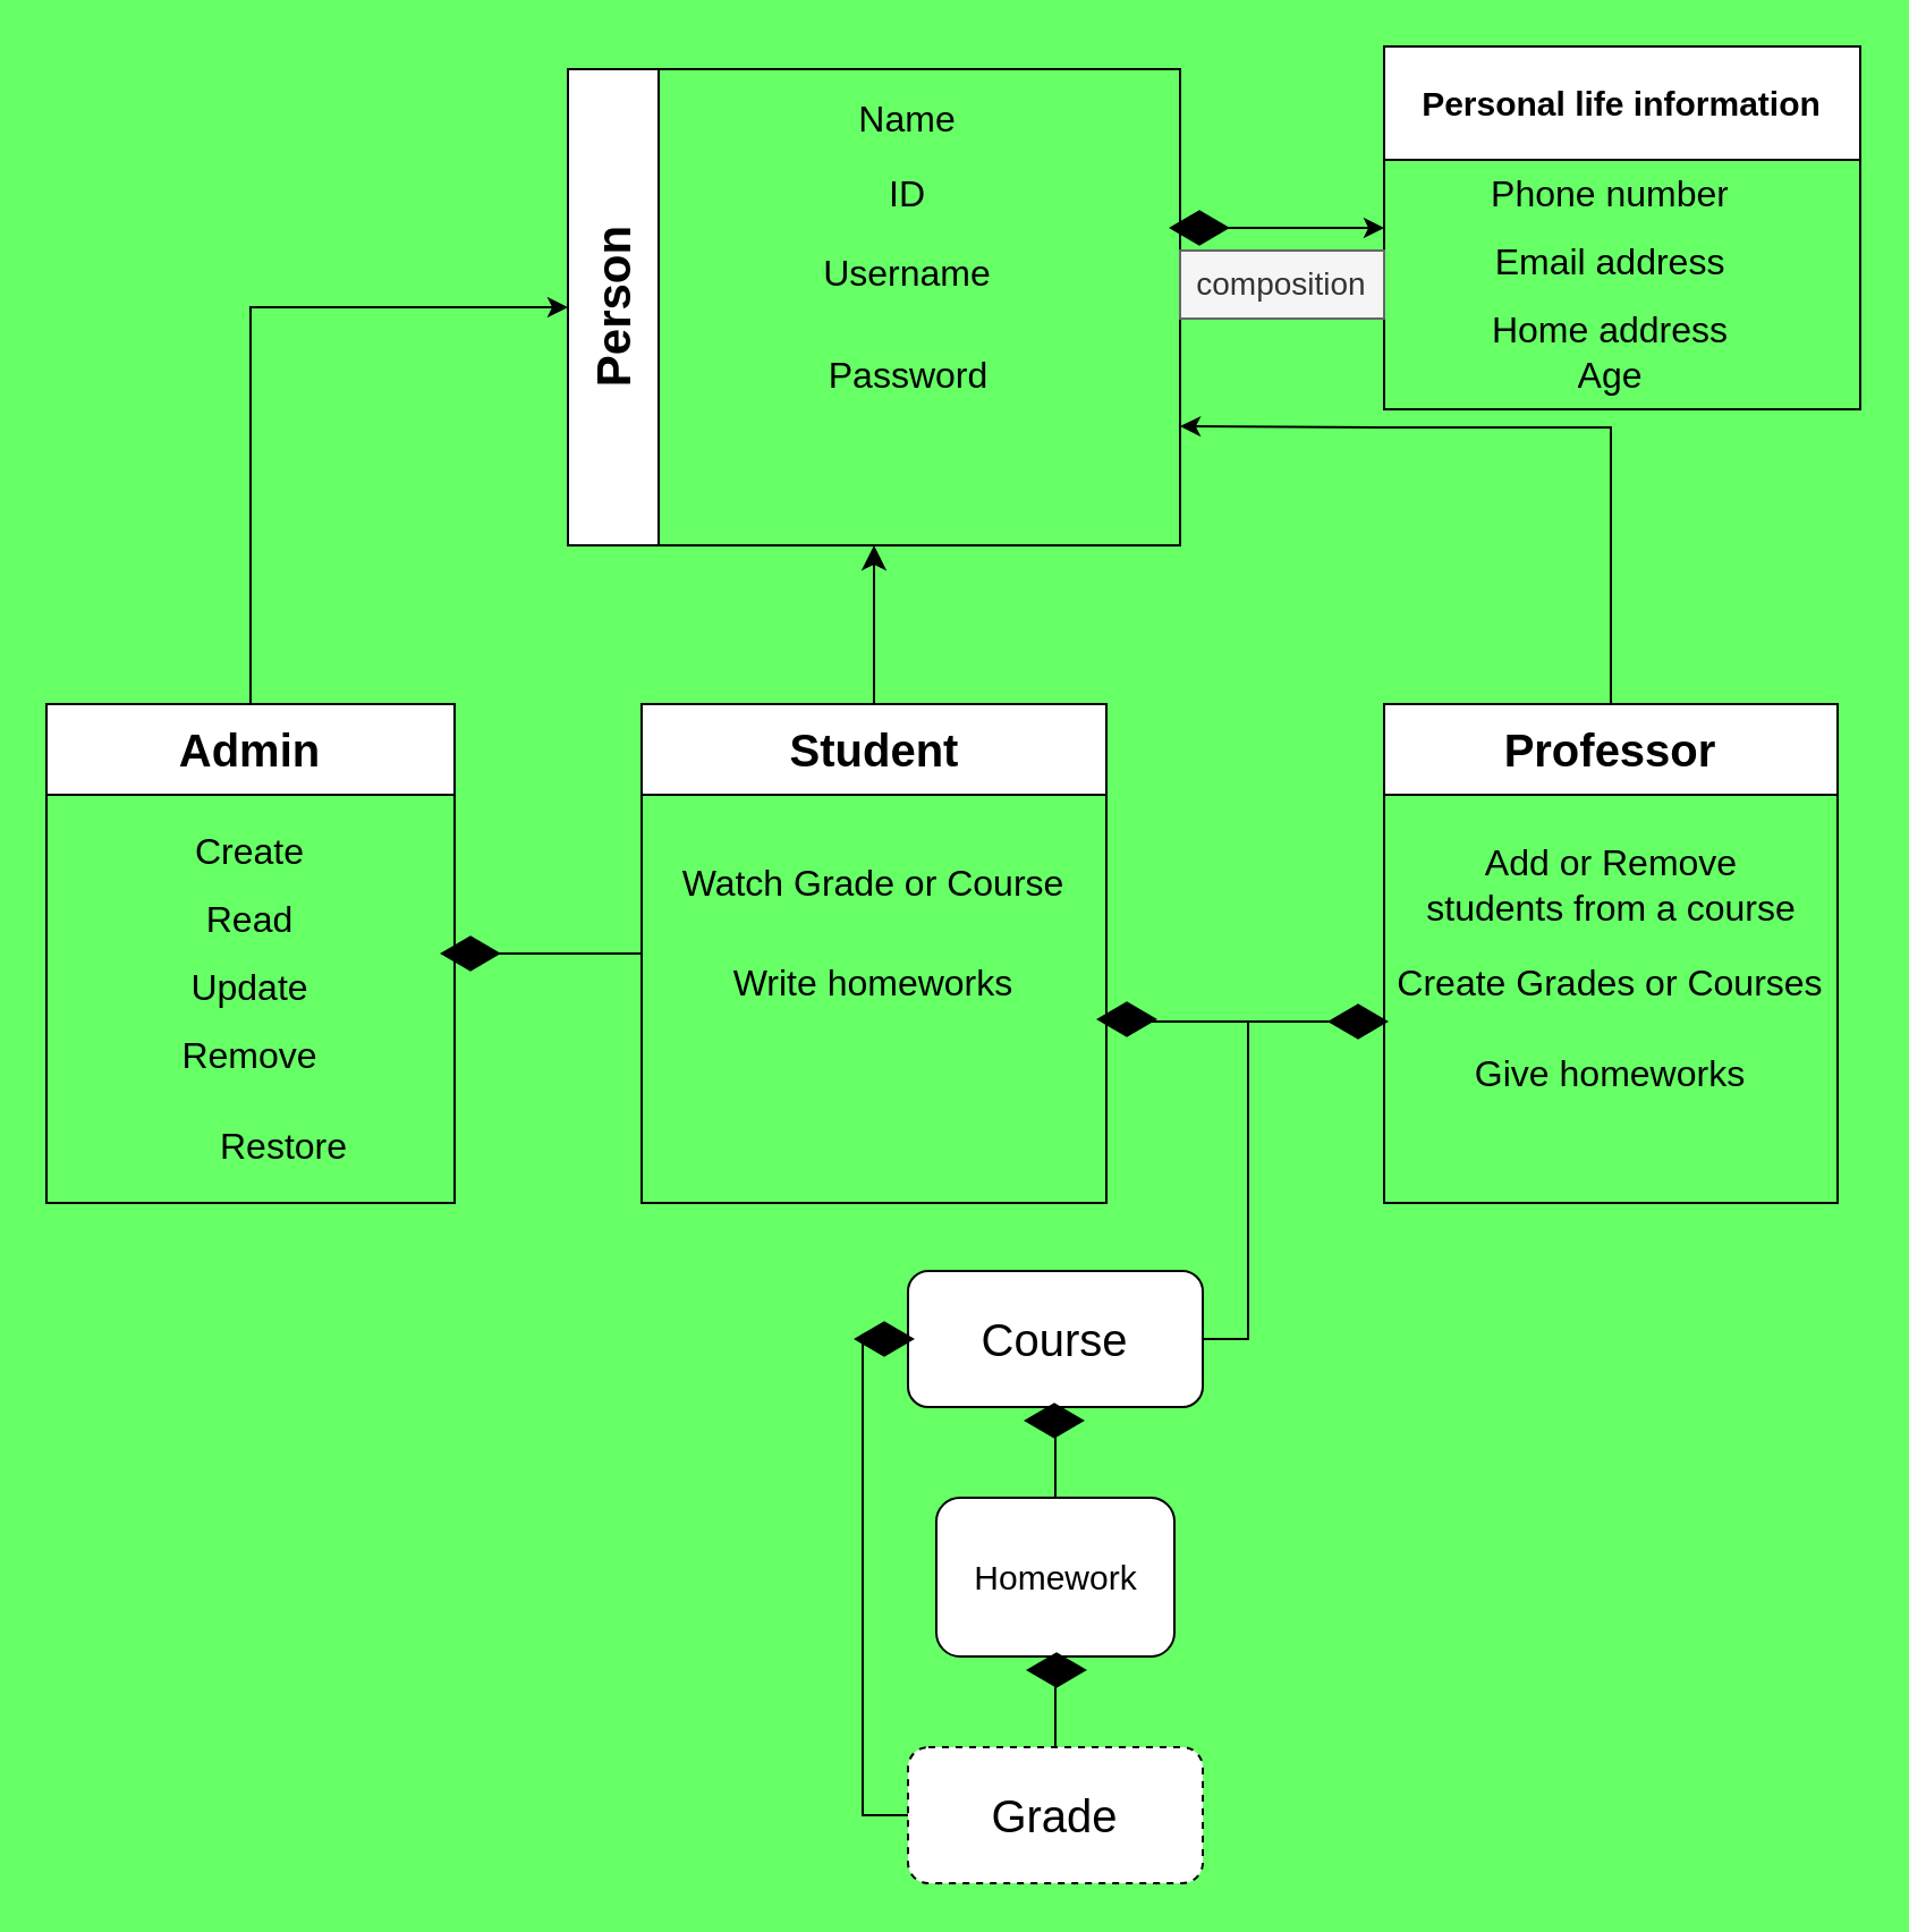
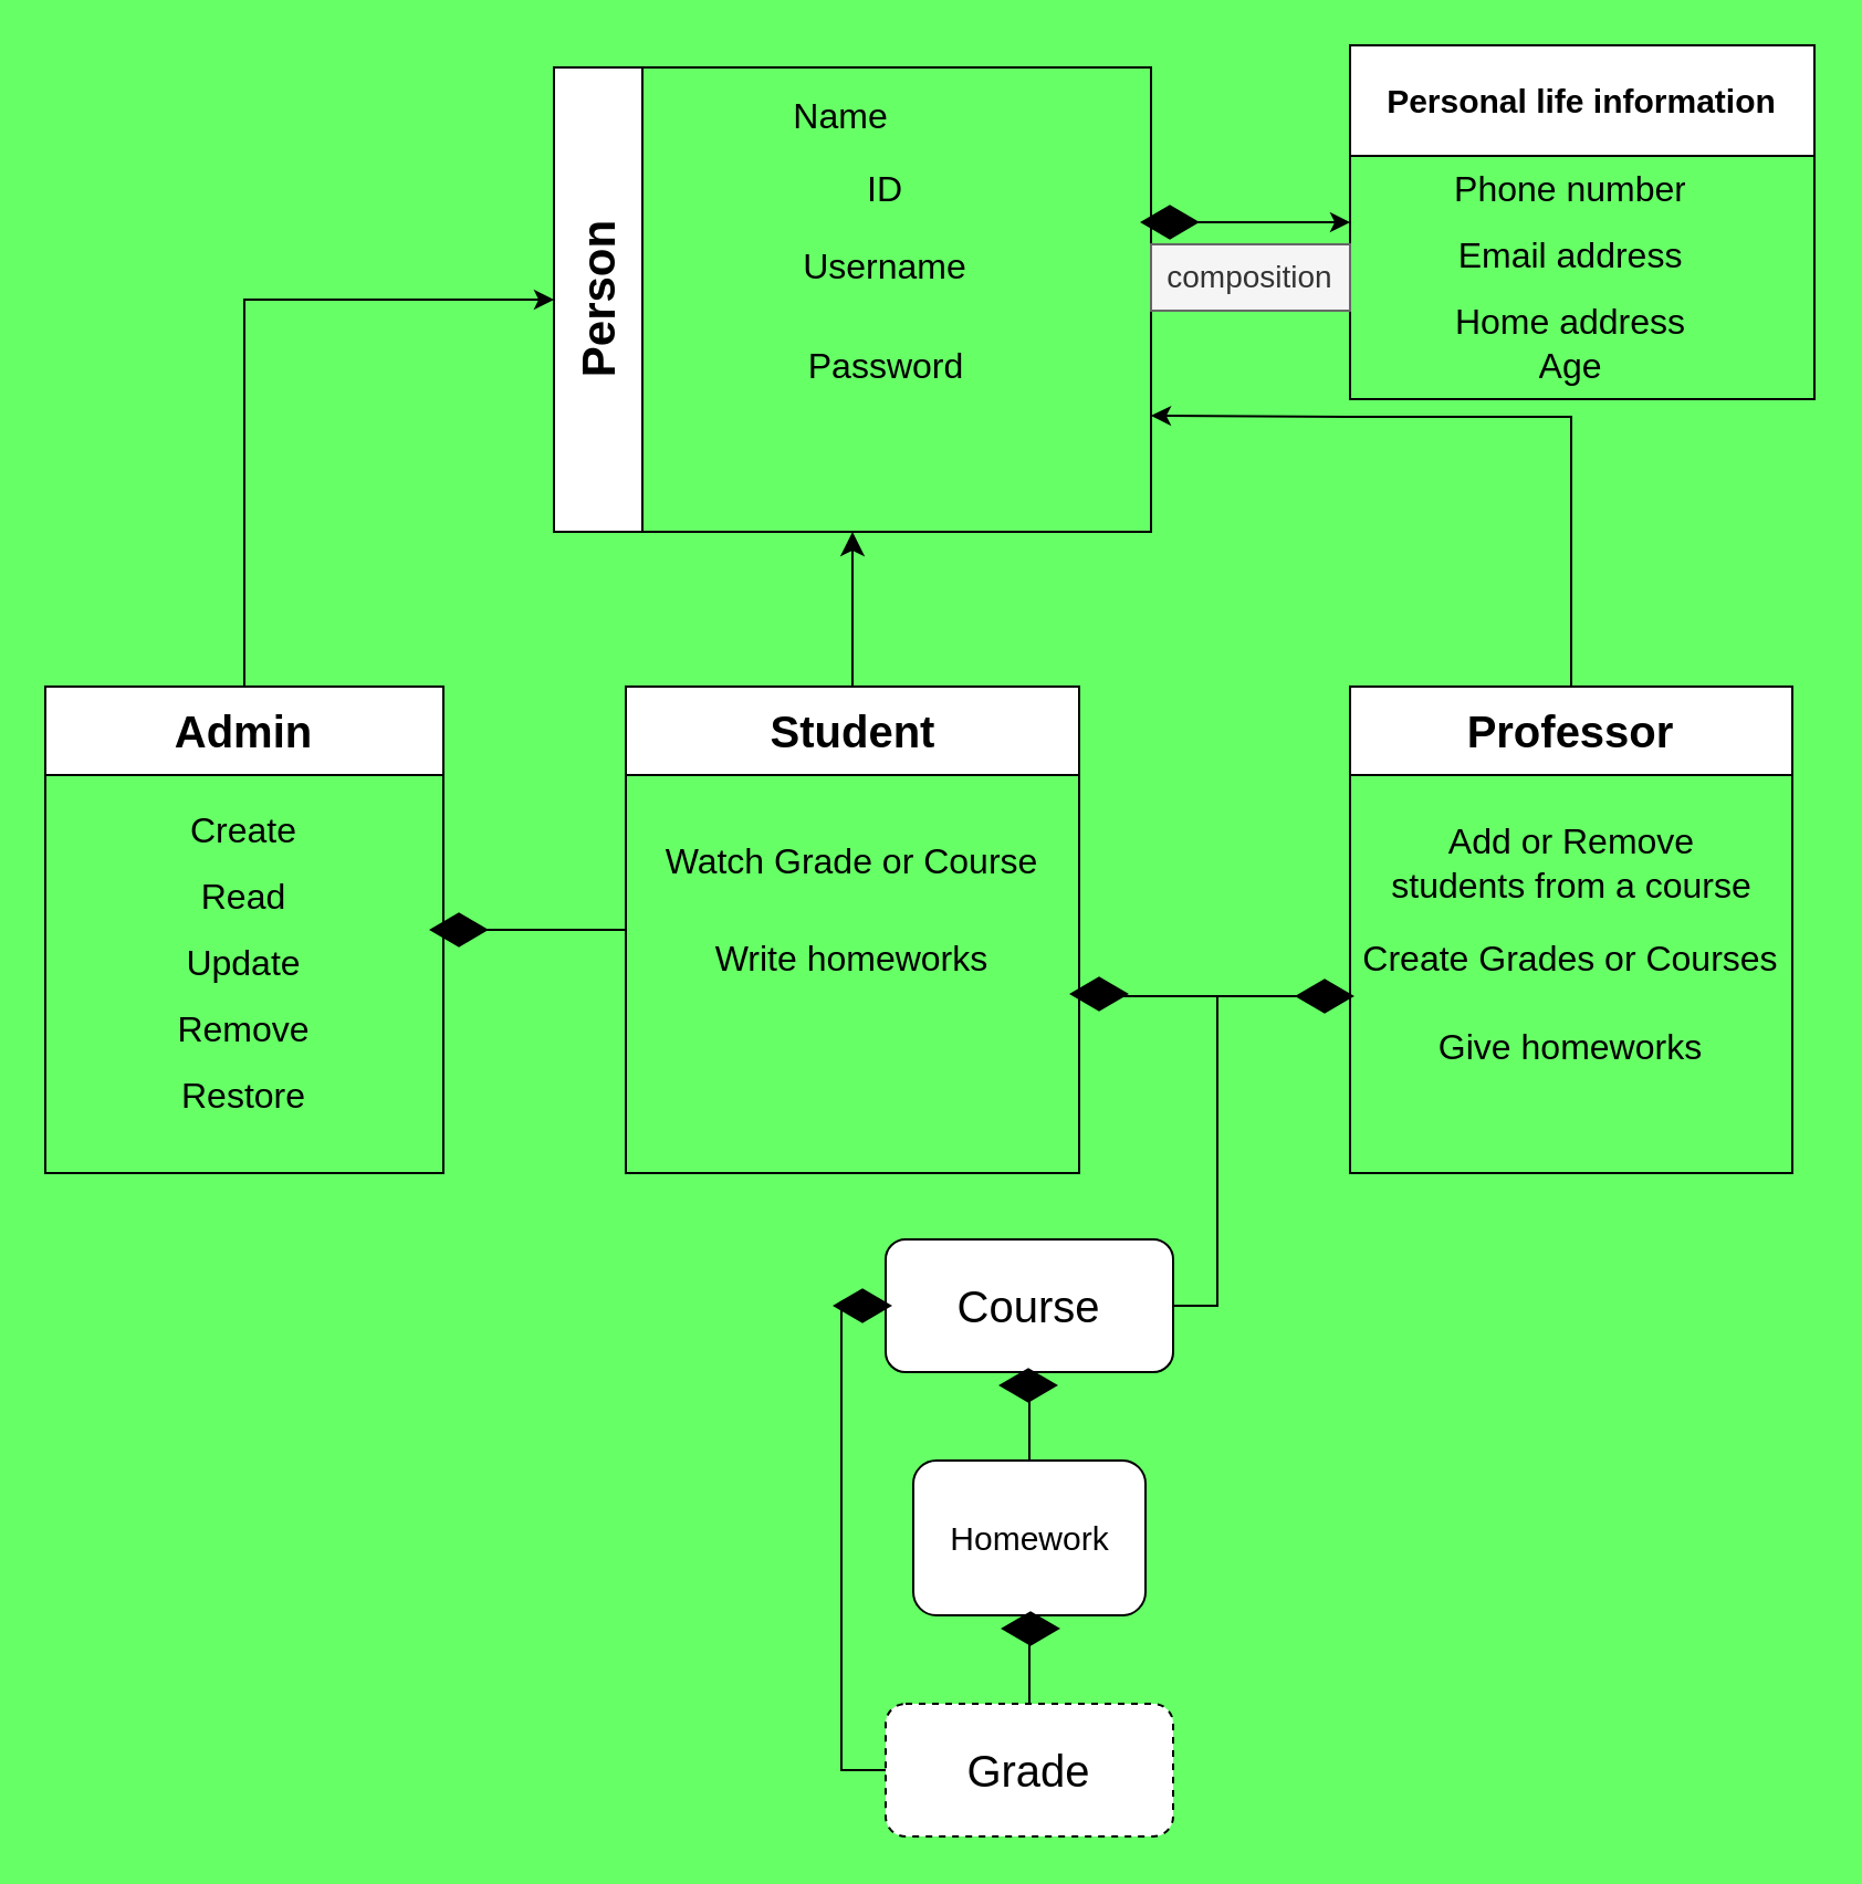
- <mxCell id="8" value="&lt;span style=&quot;font-size: 16px;&quot;&gt;Name&lt;/span&gt;" style="text;strokeColor=none;fillColor=none;align=center;verticalAlign=middle;spacingLeft=4;spacingRight=4;overflow=hidden;points=[[0,0.5],[1,0.5]];portConstraint=eastwest;rotatable=0;whiteSpace=wrap;html=1;" parent="7" vertex="1"><mxGeometry x="55" y="10" width="190" height="20" as="geometry" /></mxCell>
+ <mxCell id="8" value="&lt;span style=&quot;font-size: 16px;&quot;&gt;Name&lt;/span&gt;" style="text;strokeColor=none;fillColor=none;align=center;verticalAlign=middle;spacingLeft=4;spacingRight=4;overflow=hidden;points=[[0,0.5],[1,0.5]];portConstraint=eastwest;rotatable=0;whiteSpace=wrap;html=1;" parent="7" vertex="1"><mxGeometry x="35" y="10" width="190" height="20" as="geometry" /></mxCell>
- <mxCell id="20" value="Restore" style="text;strokeColor=none;fillColor=none;align=center;verticalAlign=middle;spacingLeft=4;spacingRight=4;overflow=hidden;points=[[0,0.5],[1,0.5]];portConstraint=eastwest;rotatable=0;whiteSpace=wrap;html=1;fontSize=16;" parent="15" vertex="1"><mxGeometry x="65" y="180" width="80" height="30" as="geometry" /></mxCell>
+ <mxCell id="20" value="Restore" style="text;strokeColor=none;fillColor=none;align=center;verticalAlign=middle;spacingLeft=4;spacingRight=4;overflow=hidden;points=[[0,0.5],[1,0.5]];portConstraint=eastwest;rotatable=0;whiteSpace=wrap;html=1;fontSize=16;" parent="15" vertex="1"><mxGeometry x="50" y="170" width="80" height="30" as="geometry" /></mxCell>
